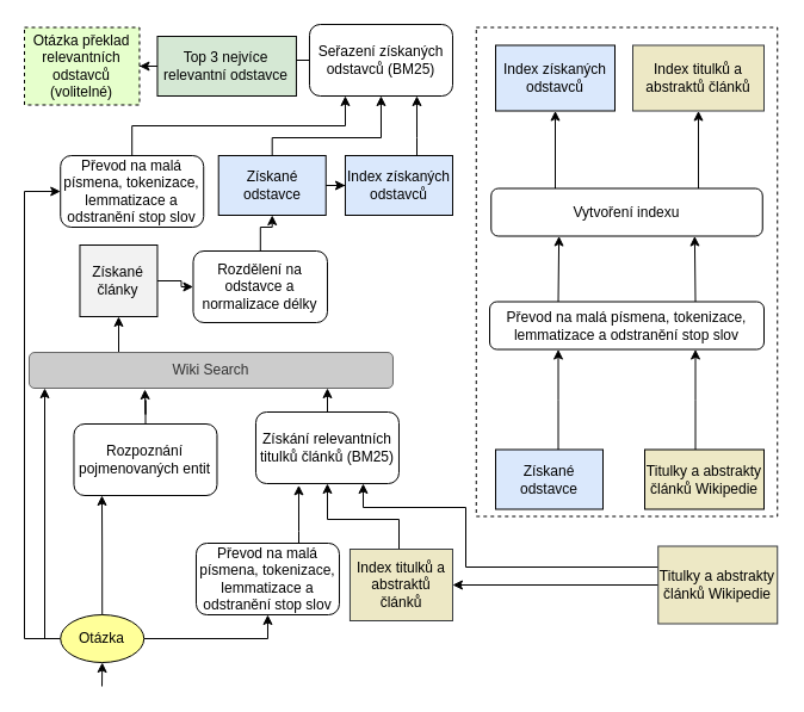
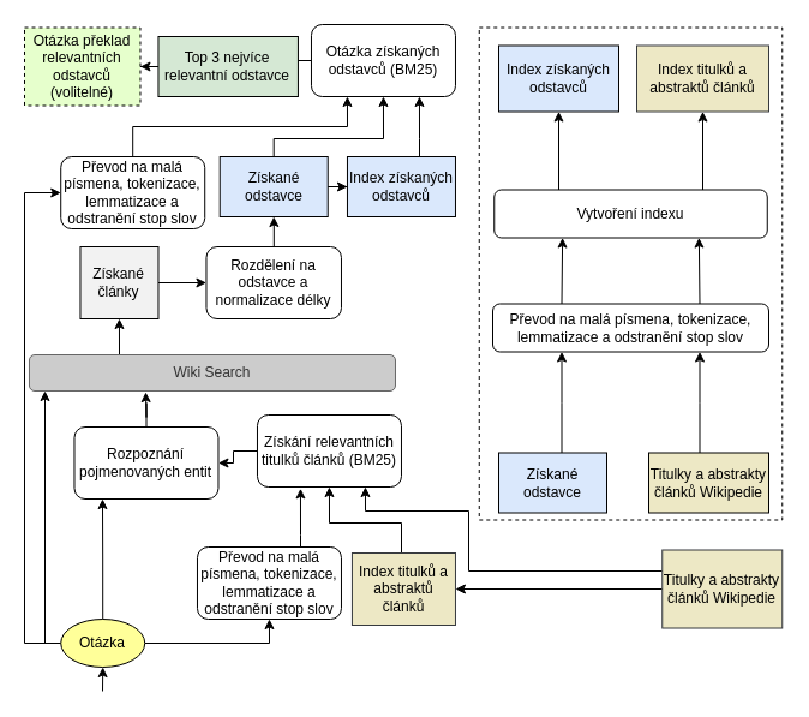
- <mxCell id="41" value="Seřazení získaných odstavců (BM25)" style="rounded=1;whiteSpace=wrap;html=1;" parent="1" vertex="1"><mxGeometry x="258.97" y="20" width="120" height="60" as="geometry" /></mxCell>
+ <mxCell id="41" value="Otázka získaných odstavců (BM25)" style="rounded=1;whiteSpace=wrap;html=1;" parent="1" vertex="1"><mxGeometry x="258.97" y="20" width="120" height="60" as="geometry" /></mxCell>
- <mxCell id="28" value="Rozdělení na odstavce a normalizace délky" style="whiteSpace=wrap;html=1;rounded=1;" parent="1" vertex="1"><mxGeometry x="161.47" y="210" width="112.5" height="60" as="geometry" /></mxCell>
+ <mxCell id="28" value="Rozdělení na odstavce a normalizace délky" style="whiteSpace=wrap;html=1;rounded=1;" parent="1" vertex="1"><mxGeometry x="171.47" y="205" width="112.5" height="60" as="geometry" /></mxCell>
- <mxCell id="11" style="edgeStyle=orthogonalEdgeStyle;rounded=0;orthogonalLoop=1;jettySize=auto;html=1;entryX=0.818;entryY=1.02;entryDx=0;entryDy=0;entryPerimeter=0;" parent="1" source="12" target="16" edge="1"><mxGeometry relative="1" as="geometry" /></mxCell>
+ <mxCell id="11" style="edgeStyle=orthogonalEdgeStyle;rounded=0;orthogonalLoop=1;jettySize=auto;html=1;" parent="1" source="12" target="10" edge="1"><mxGeometry relative="1" as="geometry" /></mxCell>
